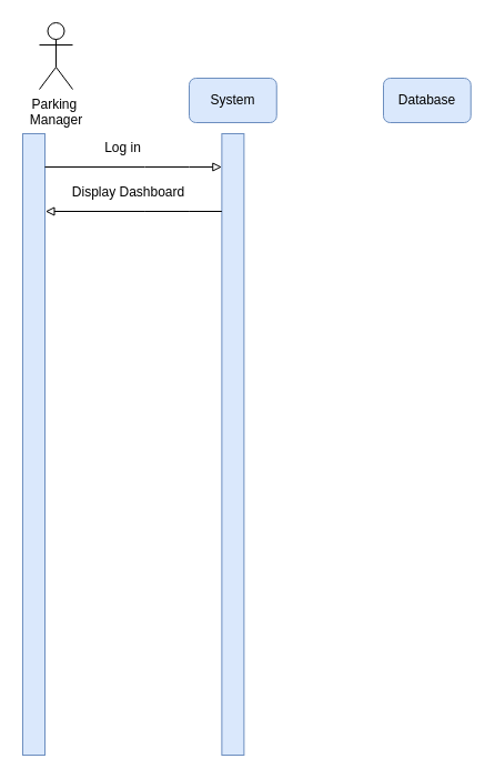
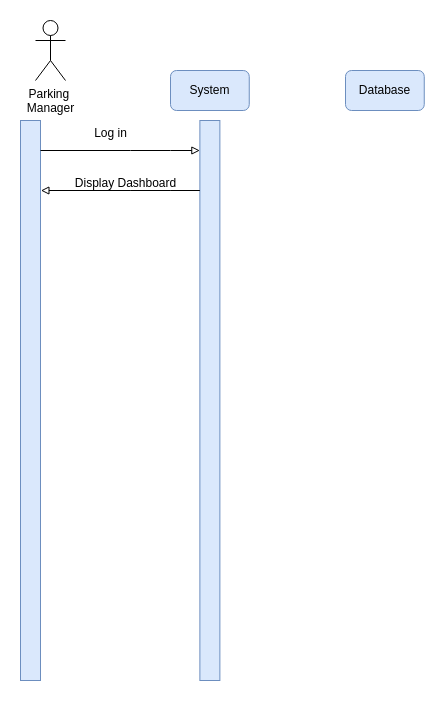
- <mxCell id="10" value="Display Dashboard" style="text;html=1;align=center;verticalAlign=middle;resizable=0;points=[];autosize=1;strokeColor=none;fillColor=none;" vertex="1" parent="1"><mxGeometry x="55" y="158" width="120" height="30" as="geometry" /></mxCell>
+ <mxCell id="10" value="Display Dashboard" style="text;html=1;align=center;verticalAlign=middle;resizable=0;points=[];autosize=1;strokeColor=none;fillColor=none;" vertex="1" parent="1"><mxGeometry x="65" y="168" width="120" height="30" as="geometry" /></mxCell>
